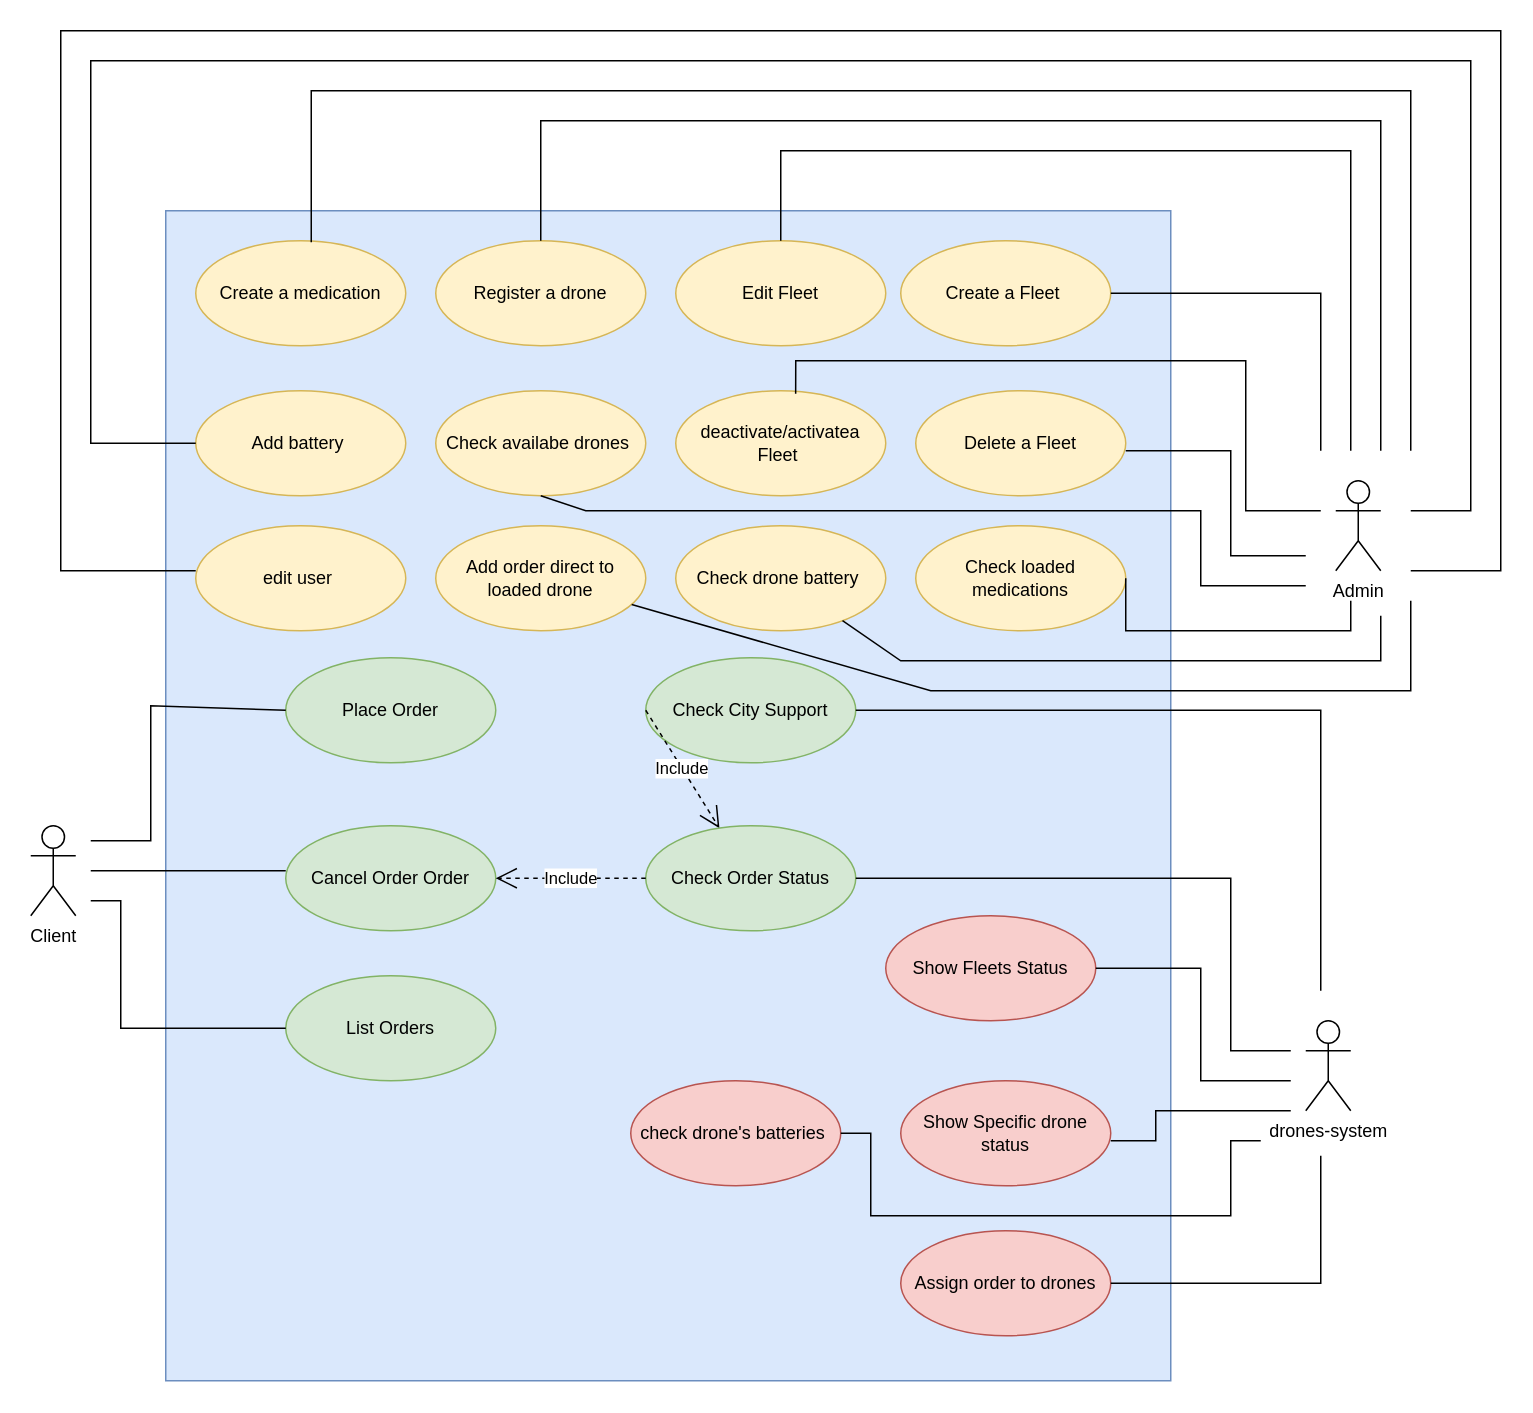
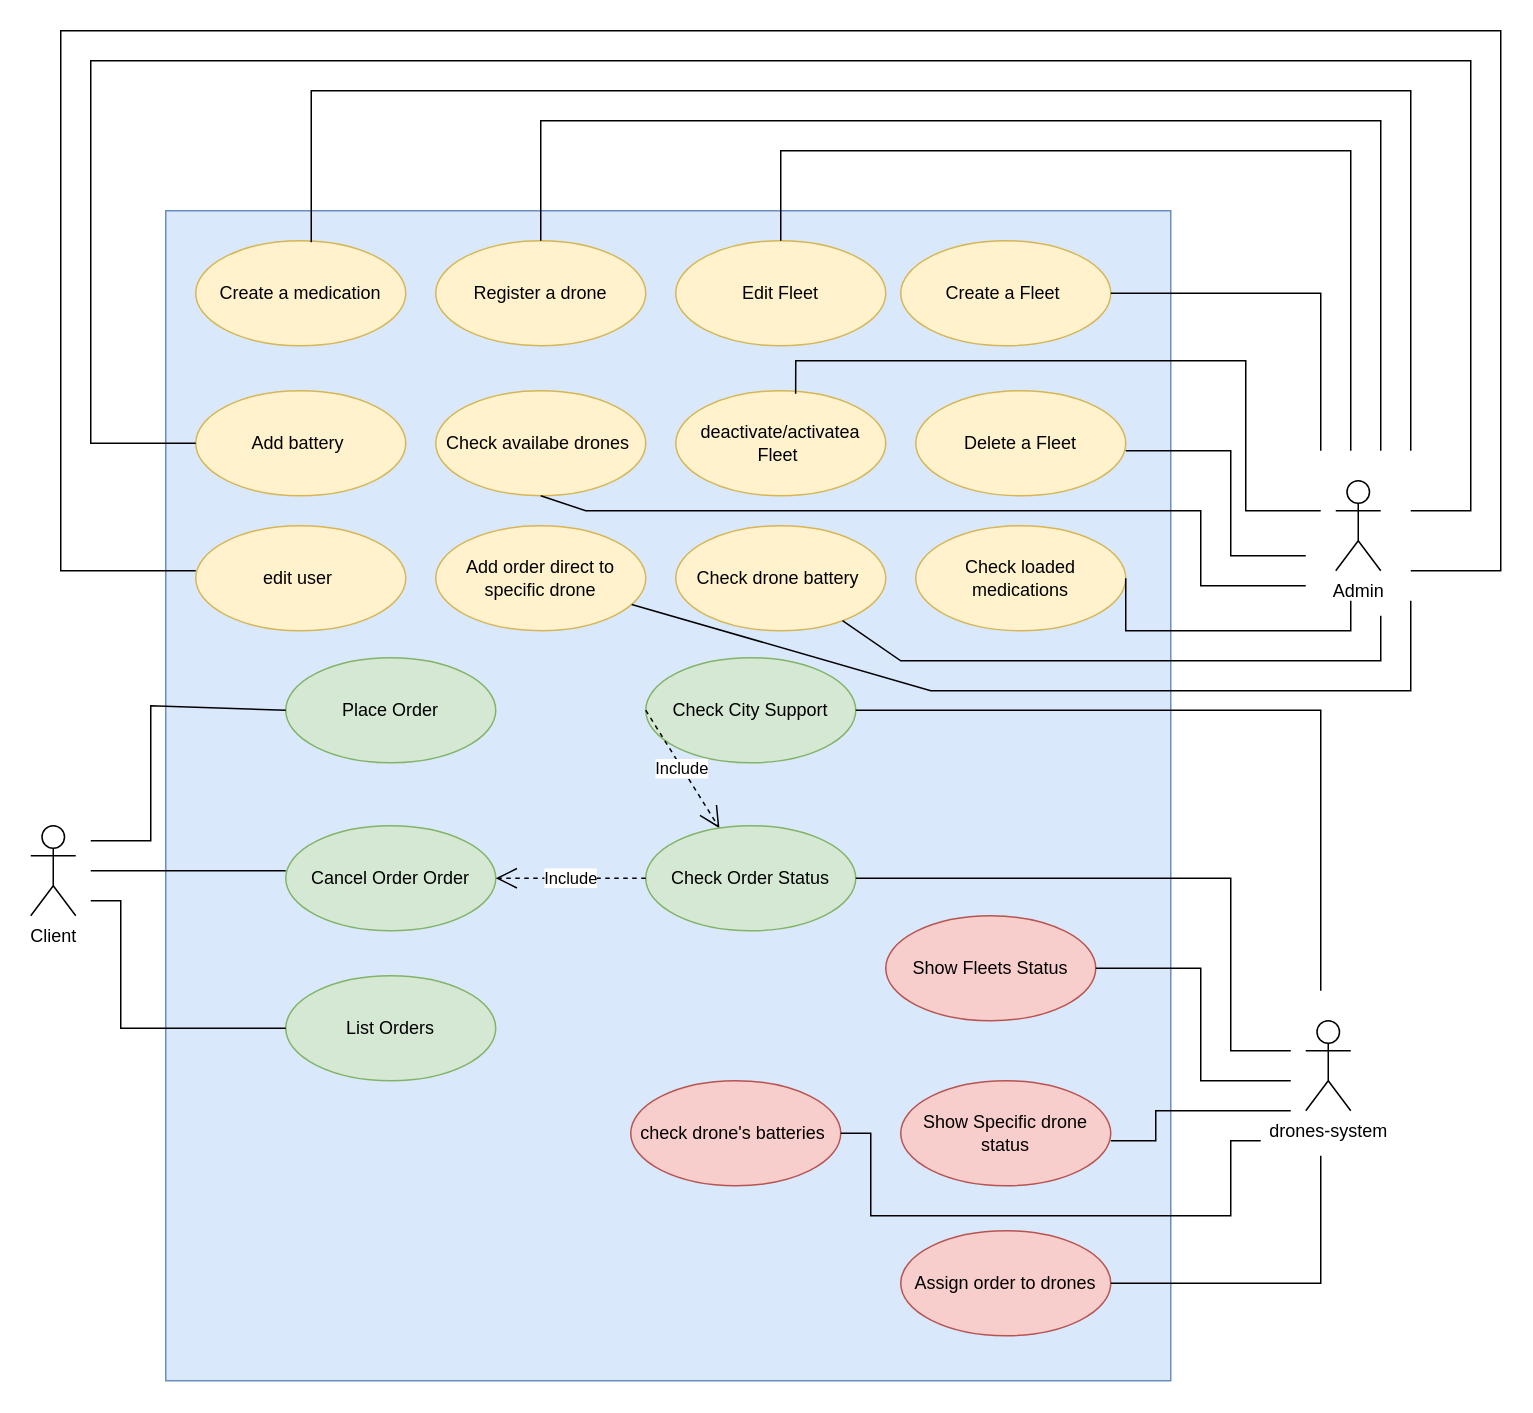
- <mxCell id="35" value="Add order direct to&lt;br style=&quot;border-color: var(--border-color); text-align: left;&quot;&gt;&lt;span style=&quot;text-align: left;&quot;&gt;loaded drone&lt;/span&gt;" style="ellipse;whiteSpace=wrap;html=1;fillColor=#fff2cc;strokeColor=#d6b656;" vertex="1" parent="1"><mxGeometry x="290" y="350" width="140" height="70" as="geometry" /></mxCell>
+ <mxCell id="35" value="Add order direct to&lt;br style=&quot;border-color: var(--border-color); text-align: left;&quot;&gt;&lt;span style=&quot;text-align: left;&quot;&gt;specific drone&lt;/span&gt;" style="ellipse;whiteSpace=wrap;html=1;fillColor=#fff2cc;strokeColor=#d6b656;" vertex="1" parent="1"><mxGeometry x="290" y="350" width="140" height="70" as="geometry" /></mxCell>
